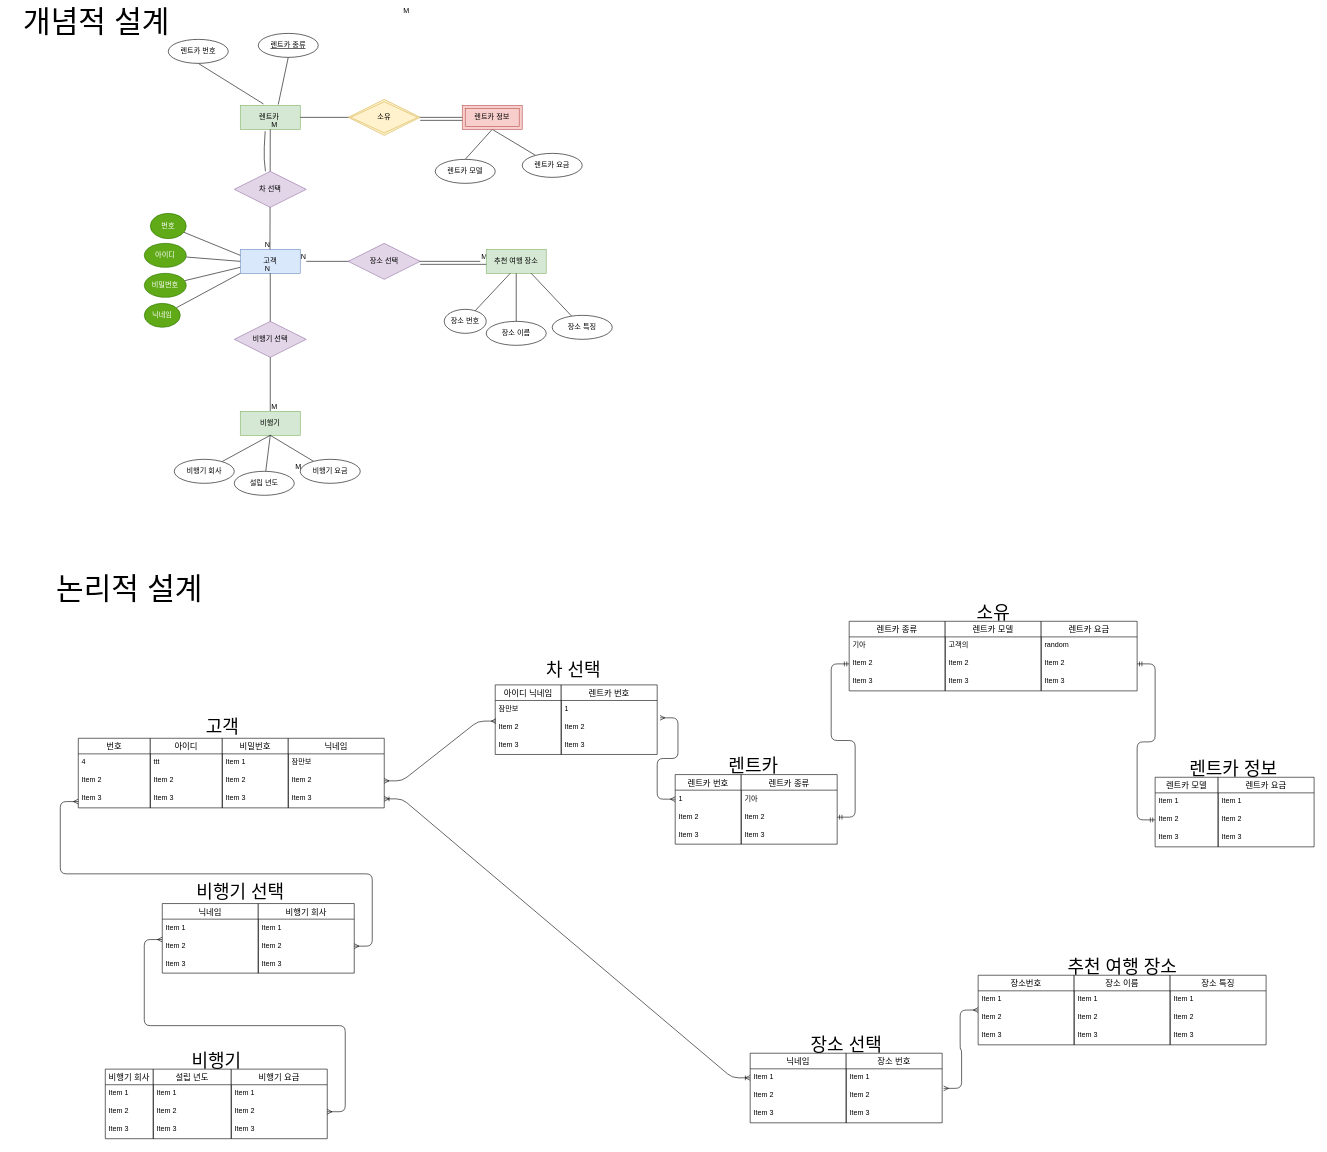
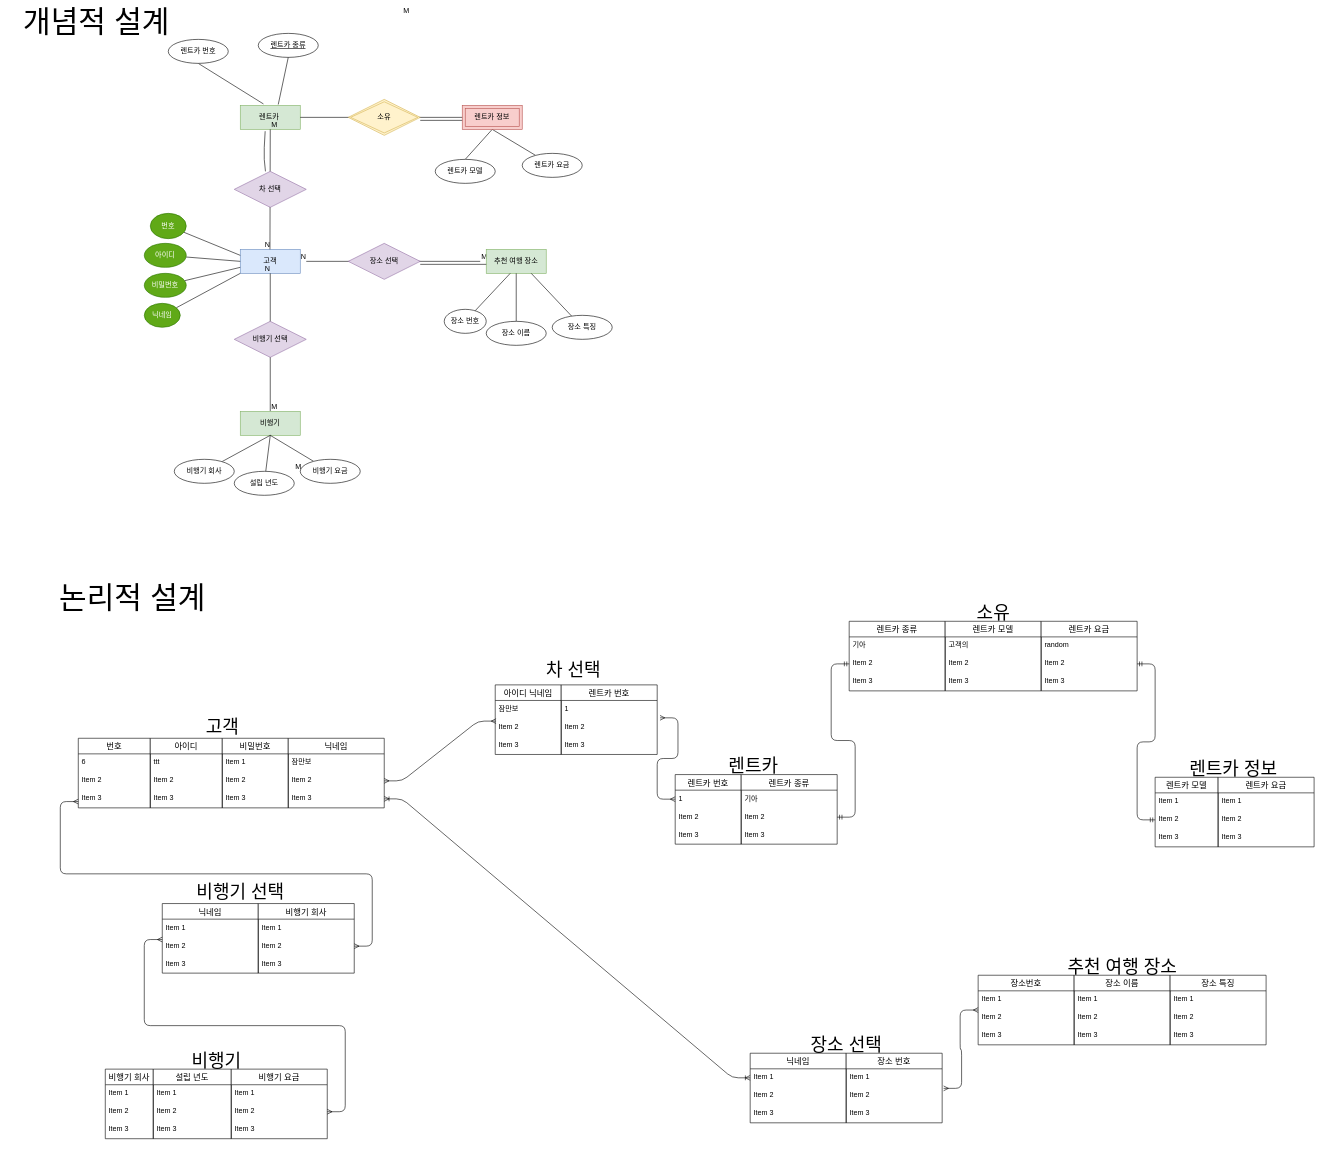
- <mxCell id="164" value="&lt;font style=&quot;font-size: 50px&quot;&gt;논리적 설계&lt;/font&gt;" style="text;html=1;align=center;verticalAlign=middle;resizable=0;points=[];autosize=1;strokeColor=none;" vertex="1" parent="1"><mxGeometry x="75" y="965" width="280" height="30" as="geometry" /></mxCell>
+ <mxCell id="164" value="&lt;font style=&quot;font-size: 50px&quot;&gt;논리적 설계&lt;/font&gt;" style="text;html=1;align=center;verticalAlign=middle;resizable=0;points=[];autosize=1;strokeColor=none;" vertex="1" parent="1"><mxGeometry x="80" y="980" width="280" height="30" as="geometry" /></mxCell>
- <mxCell id="45" value="4" style="text;strokeColor=none;fillColor=none;spacingLeft=4;spacingRight=4;overflow=hidden;rotatable=0;points=[[0,0.5],[1,0.5]];portConstraint=eastwest;fontSize=12;" parent="44" vertex="1"><mxGeometry y="26" width="120" height="30" as="geometry" /></mxCell>
+ <mxCell id="45" value="6" style="text;strokeColor=none;fillColor=none;spacingLeft=4;spacingRight=4;overflow=hidden;rotatable=0;points=[[0,0.5],[1,0.5]];portConstraint=eastwest;fontSize=12;" parent="44" vertex="1"><mxGeometry y="26" width="120" height="30" as="geometry" /></mxCell>
